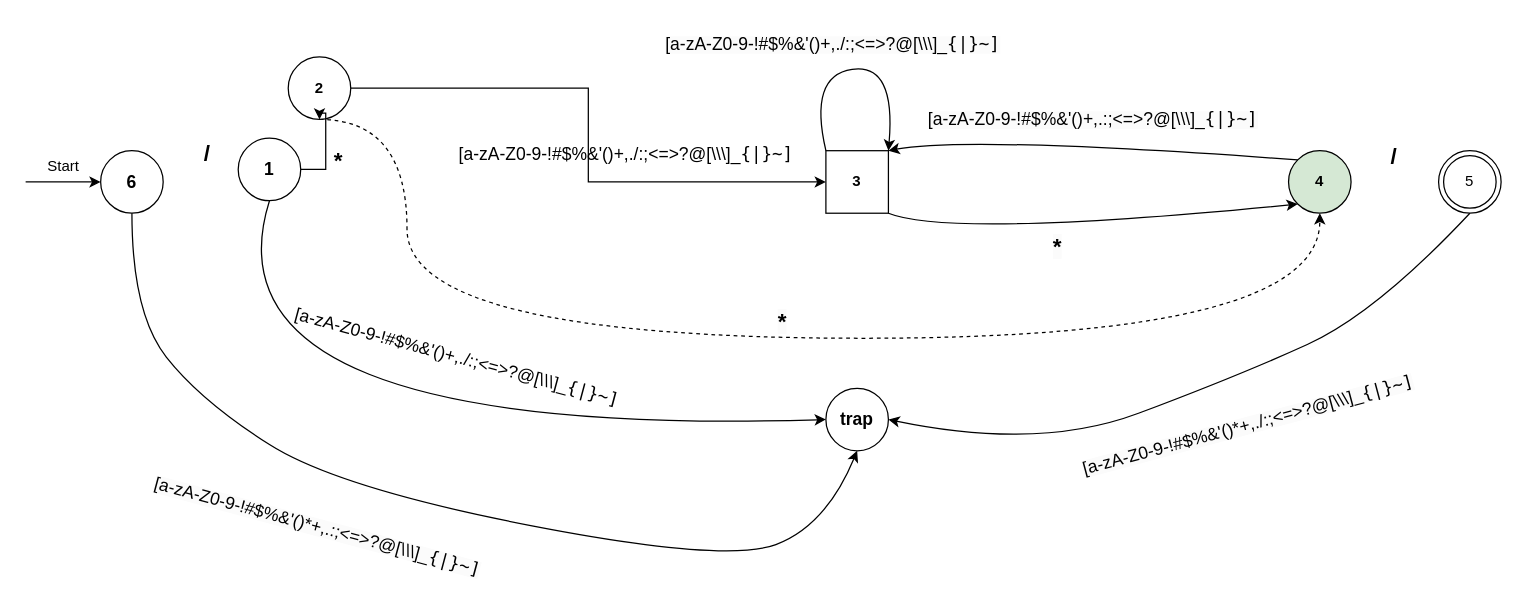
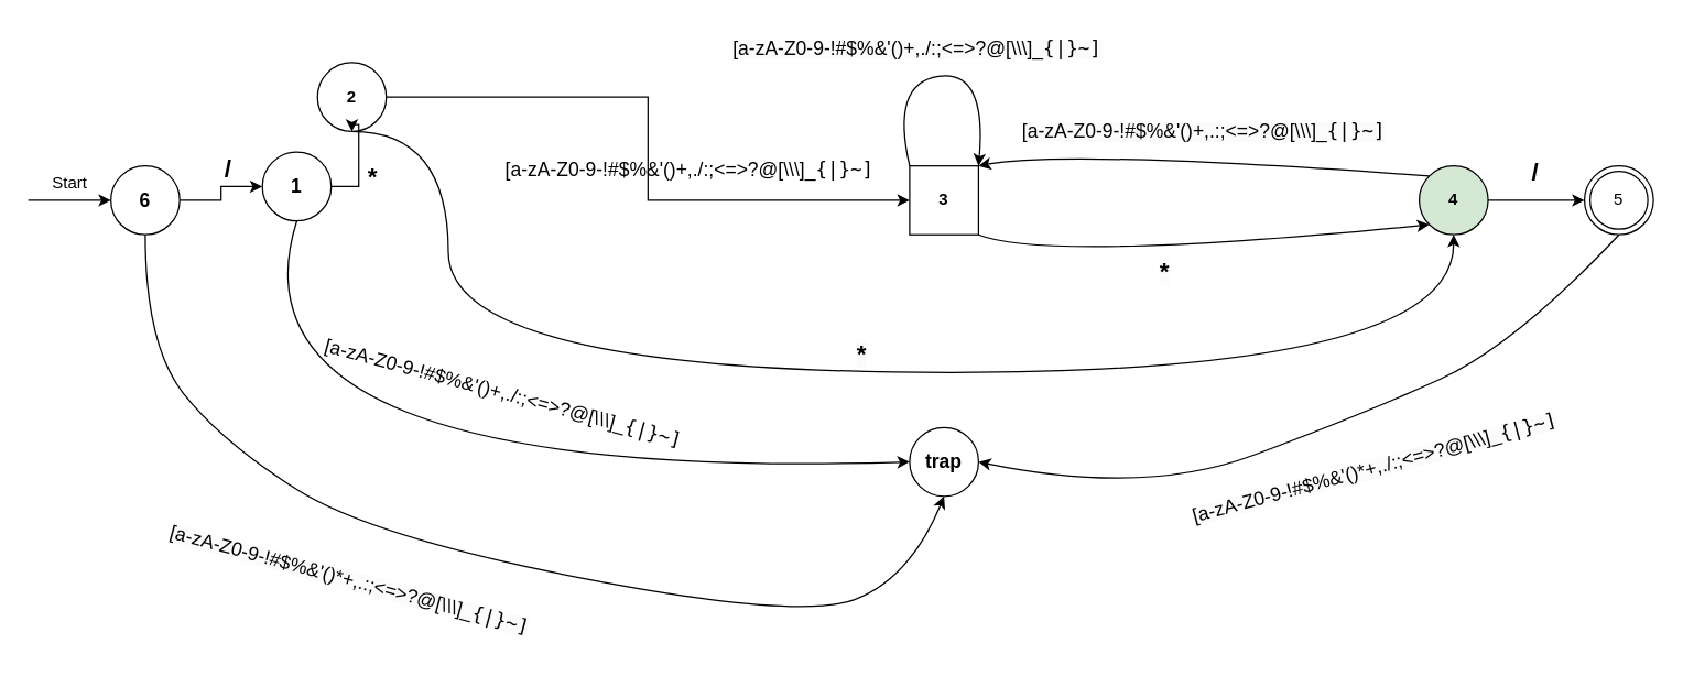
+ <mxCell id="2" style="edgeStyle=orthogonalEdgeStyle;rounded=0;orthogonalLoop=1;jettySize=auto;html=1;exitX=1;exitY=0.5;exitDx=0;exitDy=0;entryX=0;entryY=0.5;entryDx=0;entryDy=0;" edge="1" parent="1" source="3" target="23"><mxGeometry relative="1" as="geometry" /></mxCell>
+ <mxCell id="15" style="edgeStyle=orthogonalEdgeStyle;rounded=0;orthogonalLoop=1;jettySize=auto;html=1;exitX=1;exitY=0.5;exitDx=0;exitDy=0;" edge="1" parent="1" source="16" target="20"><mxGeometry relative="1" as="geometry" /></mxCell>
- <mxCell id="6" style="edgeStyle=orthogonalEdgeStyle;rounded=0;orthogonalLoop=1;jettySize=auto;html=1;exitX=0.5;exitY=1;exitDx=0;exitDy=0;entryX=0.5;entryY=1;entryDx=0;entryDy=0;curved=1;dashed=1;" edge="1" parent="1" source="7" target="16"><mxGeometry relative="1" as="geometry"><Array as="points"><mxPoint x="325" y="270" /><mxPoint x="1055" y="270" /></Array></mxGeometry></mxCell>
+ <mxCell id="6" style="edgeStyle=orthogonalEdgeStyle;rounded=0;orthogonalLoop=1;jettySize=auto;html=1;exitX=0.5;exitY=1;exitDx=0;exitDy=0;entryX=0.5;entryY=1;entryDx=0;entryDy=0;curved=1;" edge="1" parent="1" source="7" target="16"><mxGeometry relative="1" as="geometry"><Array as="points"><mxPoint x="325" y="270" /><mxPoint x="1055" y="270" /></Array></mxGeometry></mxCell>
